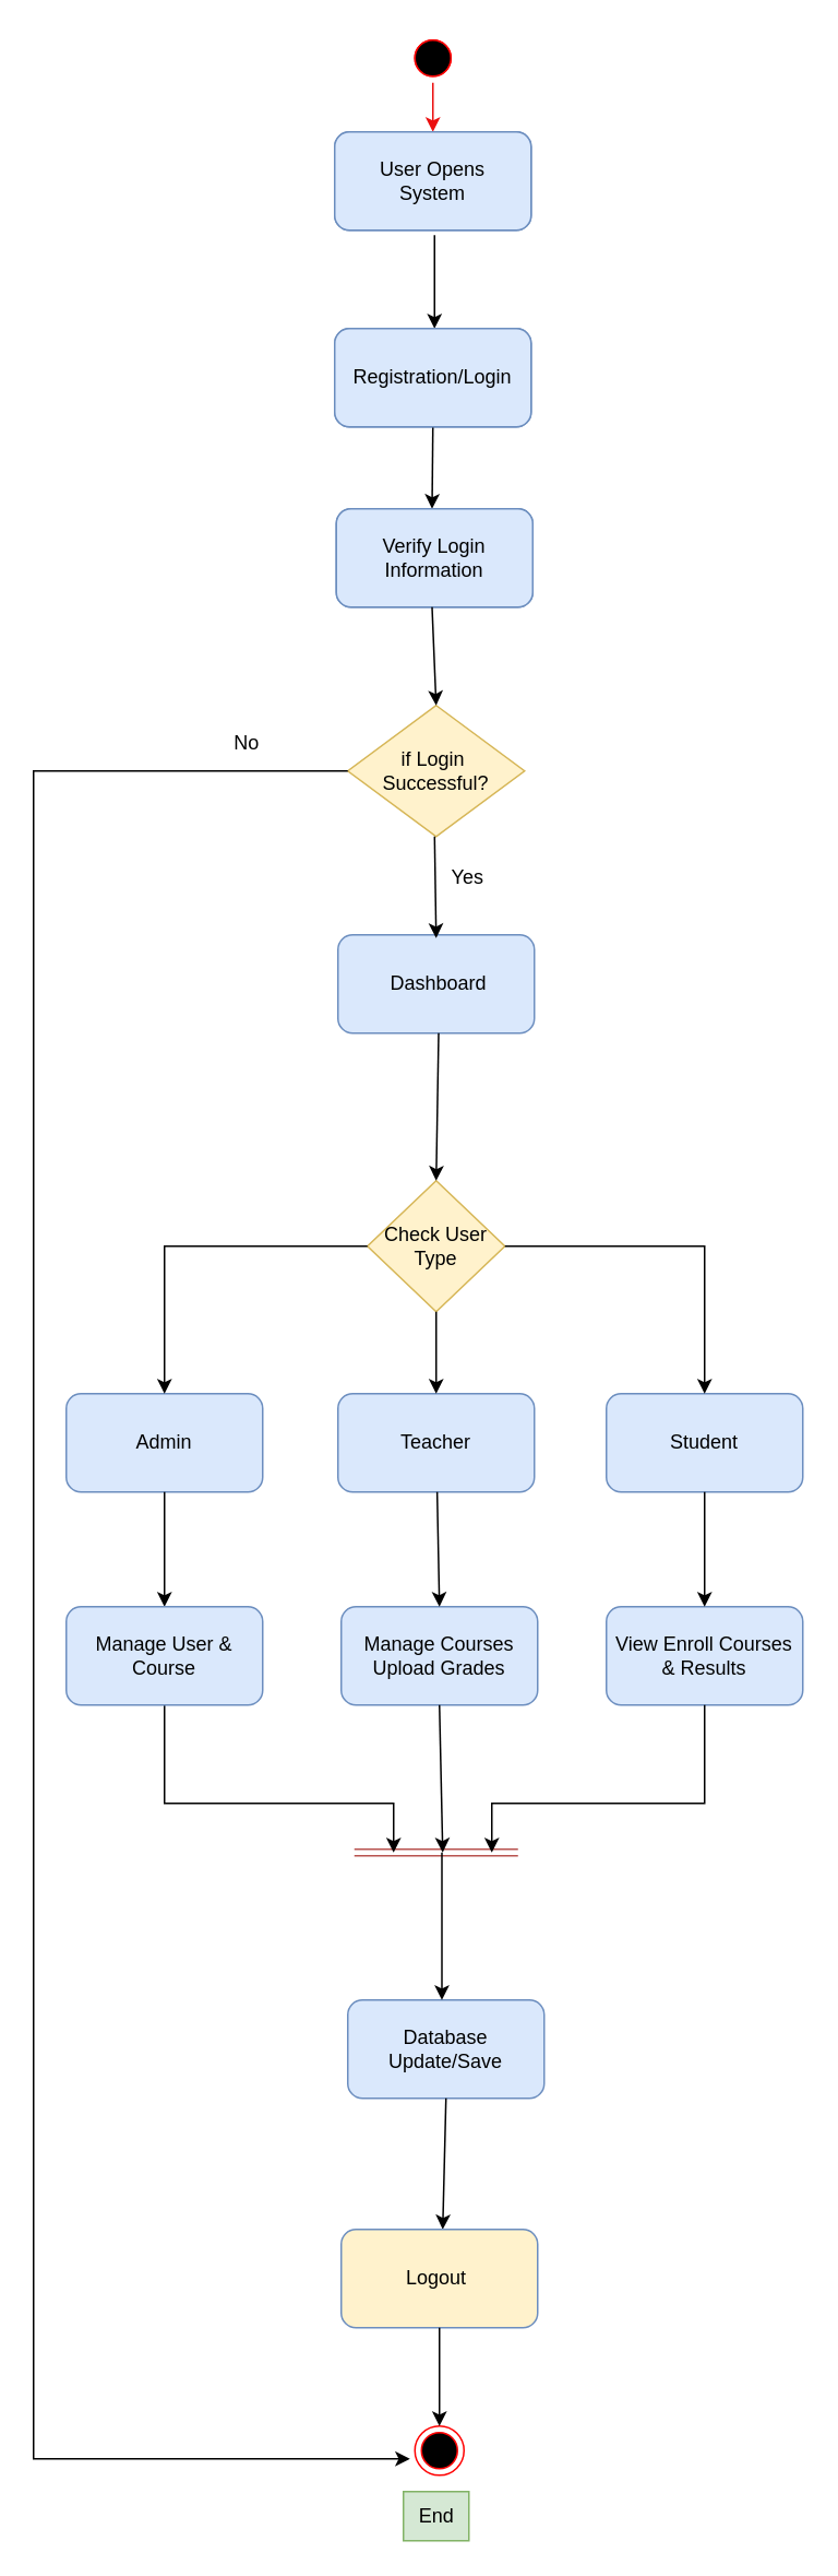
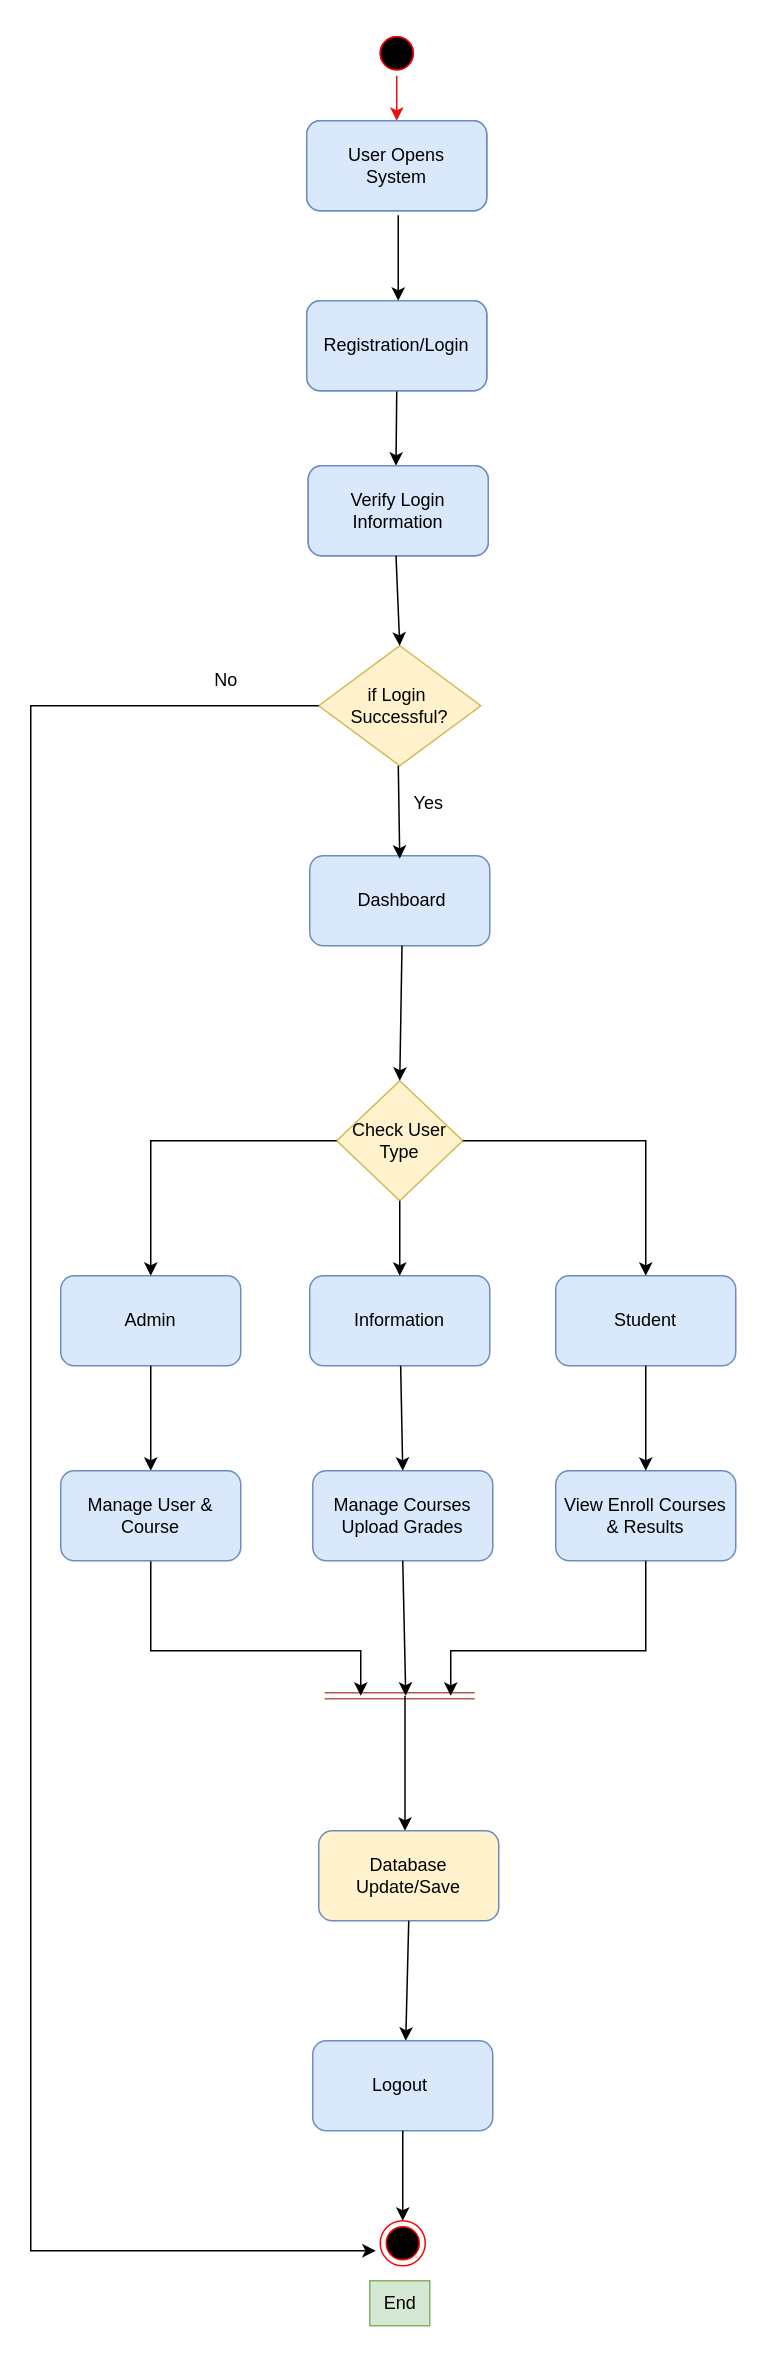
- <mxCell id="5" value="Teacher" style="rounded=1;whiteSpace=wrap;html=1;fillColor=#dae8fc;strokeColor=#6c8ebf;" parent="1" vertex="1"><mxGeometry x="206" y="850" width="120" height="60" as="geometry" /></mxCell>
+ <mxCell id="5" value="Information" style="rounded=1;whiteSpace=wrap;html=1;fillColor=#dae8fc;strokeColor=#6c8ebf;" parent="1" vertex="1"><mxGeometry x="206" y="850" width="120" height="60" as="geometry" /></mxCell>
- <mxCell id="18" value="Database Update/Save" style="rounded=1;whiteSpace=wrap;html=1;fillColor=#dae8fc;strokeColor=#6c8ebf;" parent="1" vertex="1"><mxGeometry x="212" y="1220" width="120" height="60" as="geometry" /></mxCell>
+ <mxCell id="18" value="Database Update/Save" style="rounded=1;whiteSpace=wrap;html=1;fillColor=#fff2cc;strokeColor=#6c8ebf;" parent="1" vertex="1"><mxGeometry x="212" y="1220" width="120" height="60" as="geometry" /></mxCell>
- <mxCell id="21" value="Logout&amp;nbsp;" style="rounded=1;whiteSpace=wrap;html=1;fillColor=#fff2cc;strokeColor=#6c8ebf;" parent="1" vertex="1"><mxGeometry x="208" y="1360" width="120" height="60" as="geometry" /></mxCell>
+ <mxCell id="21" value="Logout&amp;nbsp;" style="rounded=1;whiteSpace=wrap;html=1;fillColor=#dae8fc;strokeColor=#6c8ebf;" parent="1" vertex="1"><mxGeometry x="208" y="1360" width="120" height="60" as="geometry" /></mxCell>
